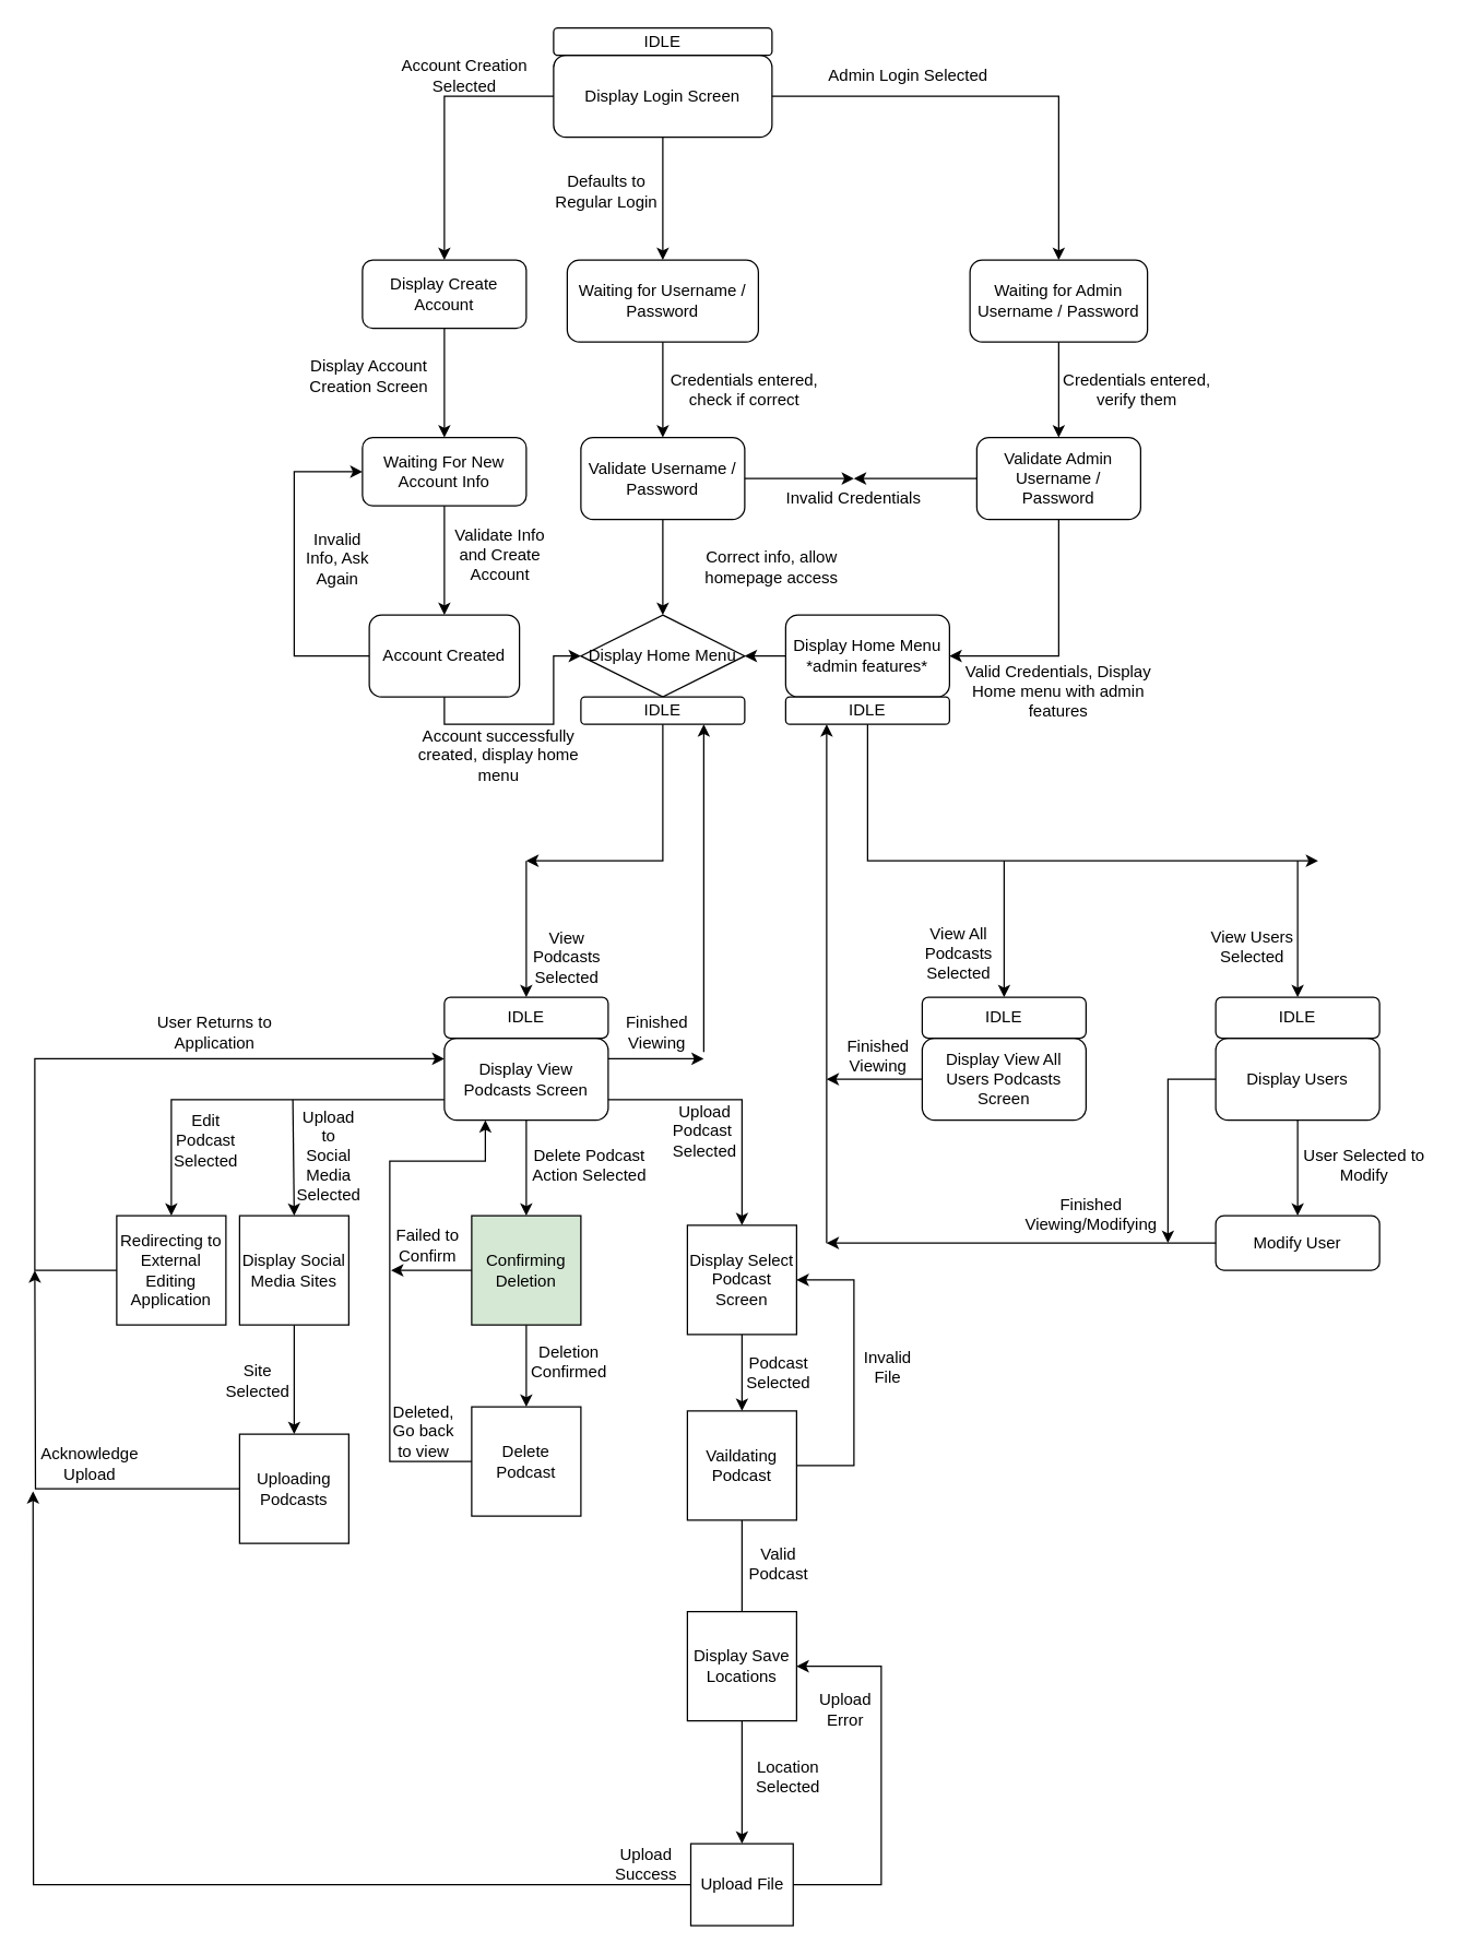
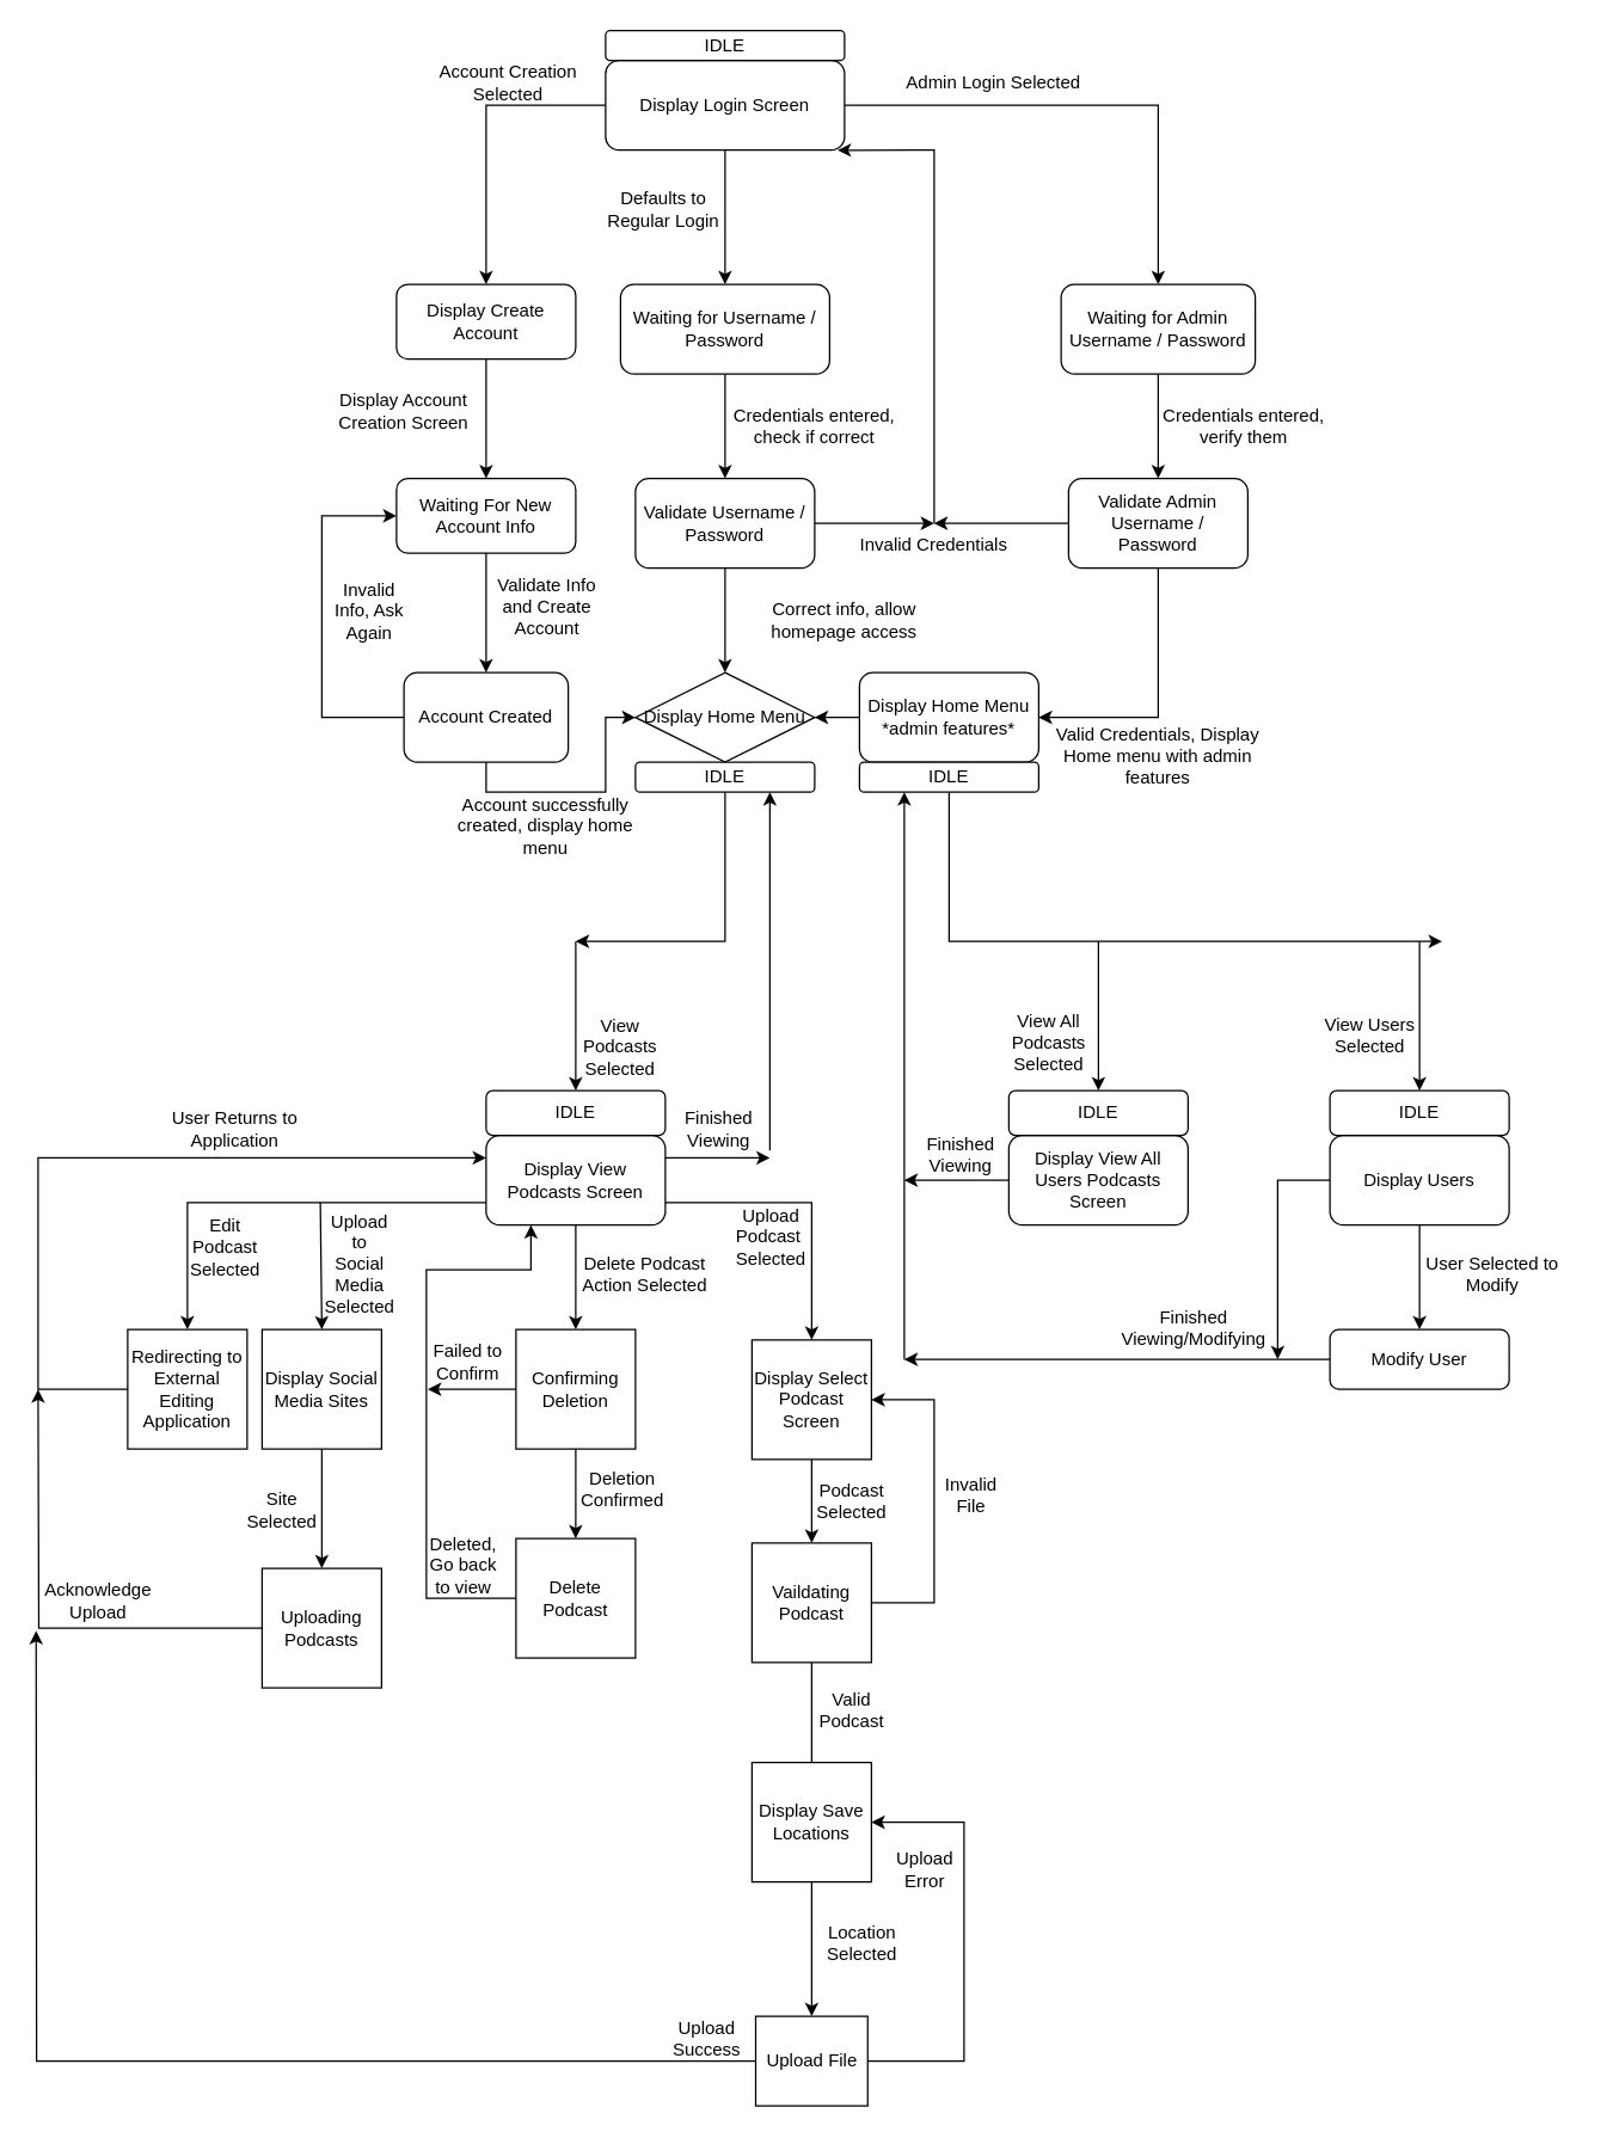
+ <mxCell id="18" value="" style="endArrow=classic;html=1;rounded=0;exitX=0.5;exitY=0;exitDx=0;exitDy=0;entryX=0.971;entryY=1.003;entryDx=0;entryDy=0;entryPerimeter=0;" edge="1" parent="1" source="19" target="3"><mxGeometry width="50" height="50" relative="1" as="geometry"><mxPoint x="735" y="340" as="sourcePoint" /><mxPoint x="645" y="110" as="targetPoint" /><Array as="points"><mxPoint x="625" y="350" /><mxPoint x="625" y="100" /></Array></mxGeometry></mxCell>
- <mxCell id="70" value="Confirming Deletion" style="whiteSpace=wrap;html=1;aspect=fixed;fillColor=#d5e8d4;" vertex="1" parent="1"><mxGeometry x="345" y="890" width="80" height="80" as="geometry" /></mxCell>
+ <mxCell id="70" value="Confirming Deletion" style="whiteSpace=wrap;html=1;aspect=fixed;" vertex="1" parent="1"><mxGeometry x="345" y="890" width="80" height="80" as="geometry" /></mxCell>
